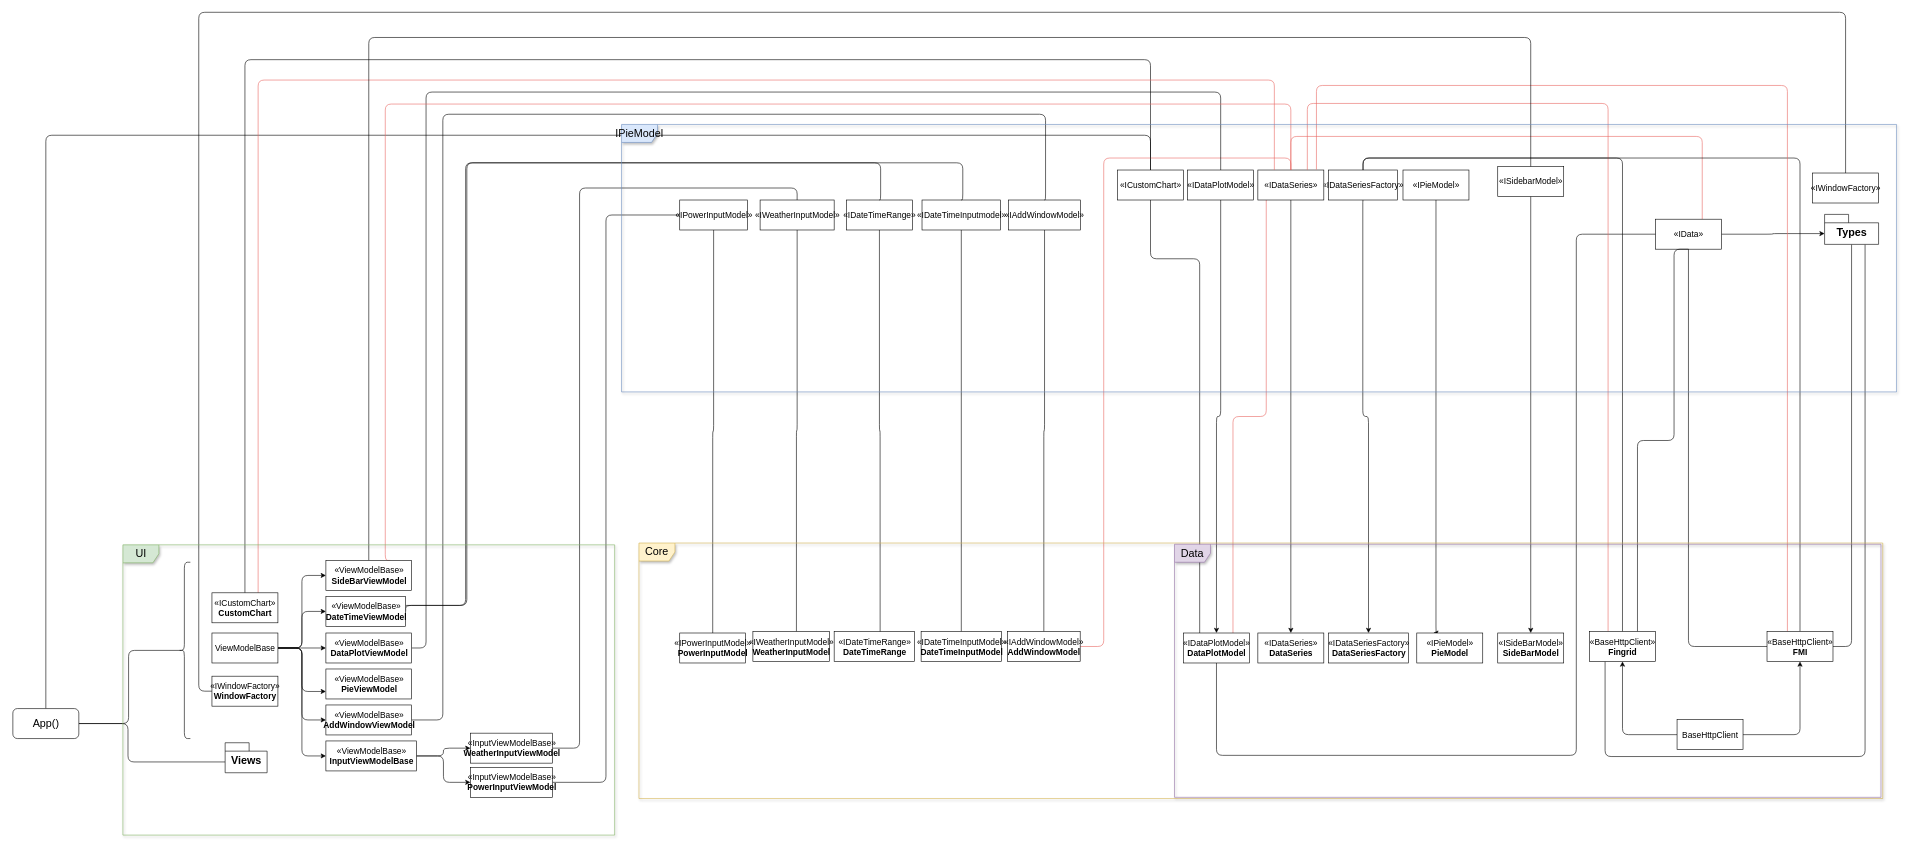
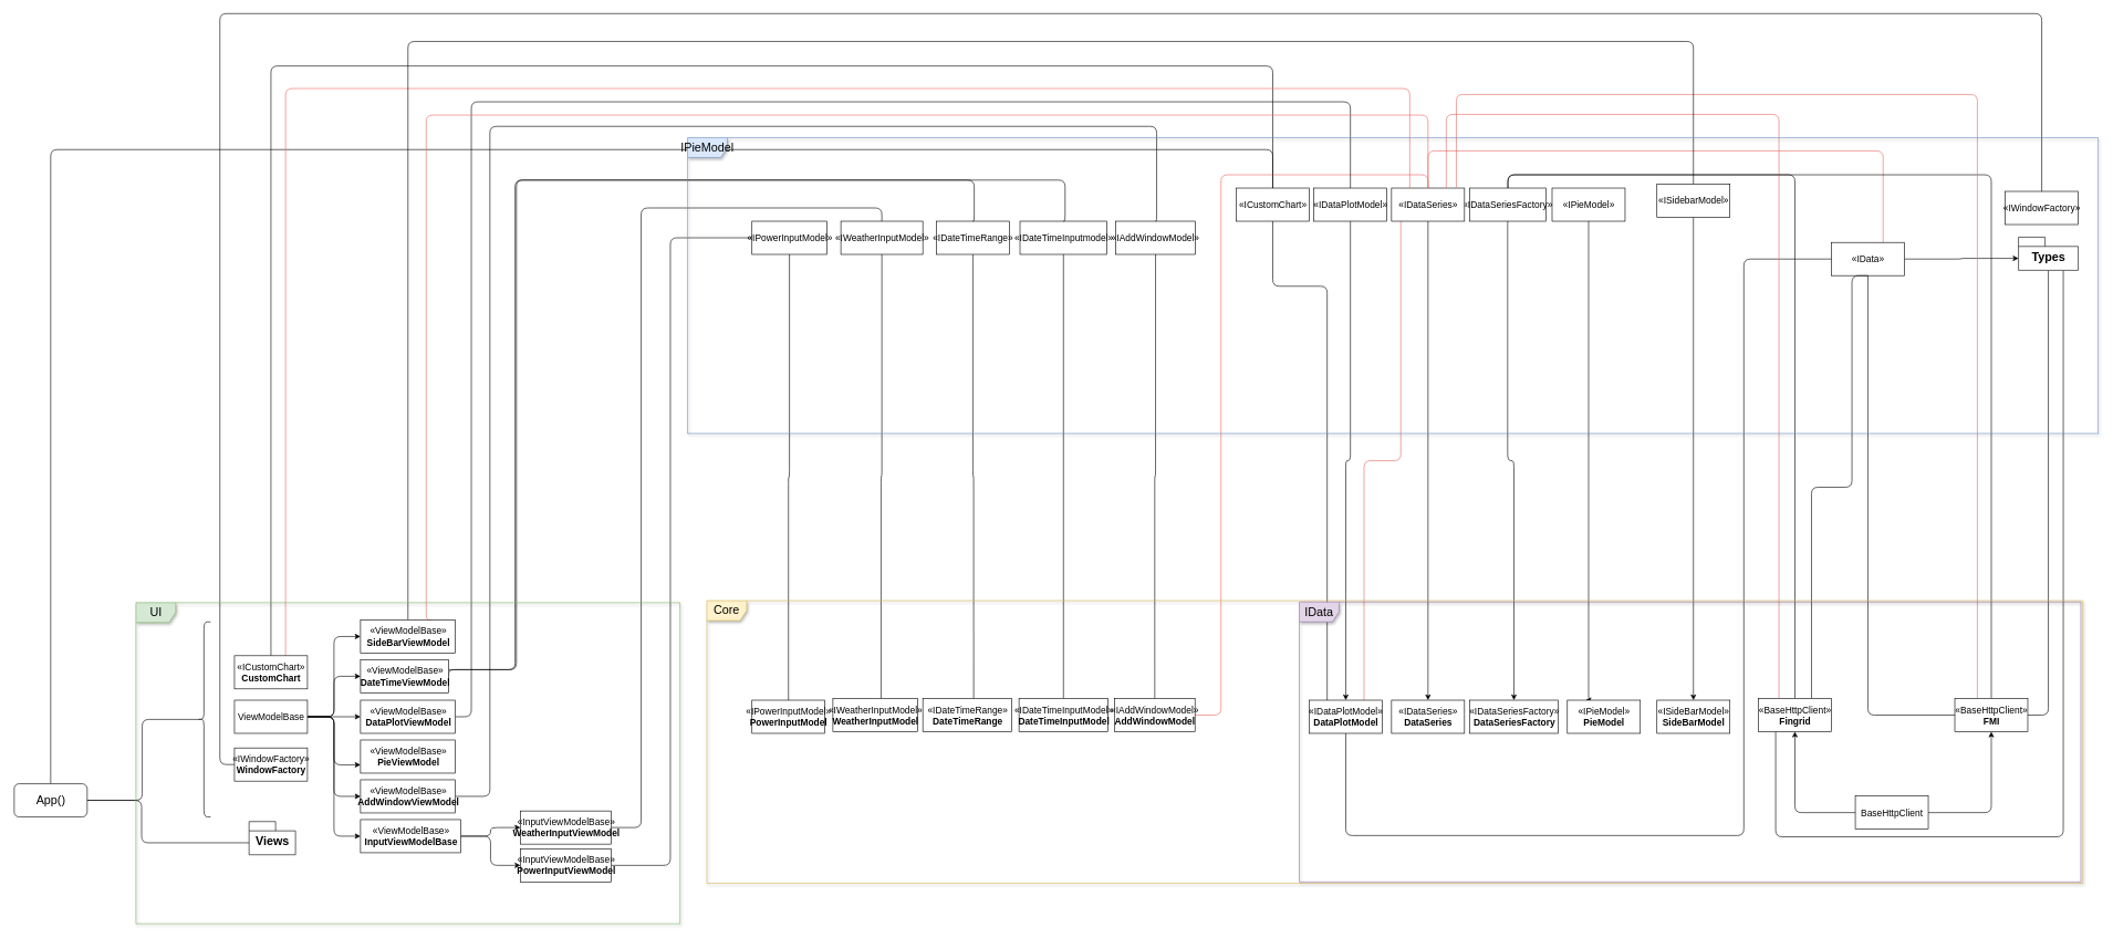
- <mxCell id="93" value="Data" style="shape=umlFrame;whiteSpace=wrap;html=1;fontSize=18;fillColor=#e1d5e7;strokeColor=#9673a6;shadow=1;" vertex="1" parent="1"><mxGeometry x="1957" y="907" width="1178" height="422" as="geometry" /></mxCell>
+ <mxCell id="93" value="IData" style="shape=umlFrame;whiteSpace=wrap;html=1;fontSize=18;fillColor=#e1d5e7;strokeColor=#9673a6;shadow=1;" vertex="1" parent="1"><mxGeometry x="1957" y="907" width="1178" height="422" as="geometry" /></mxCell>
